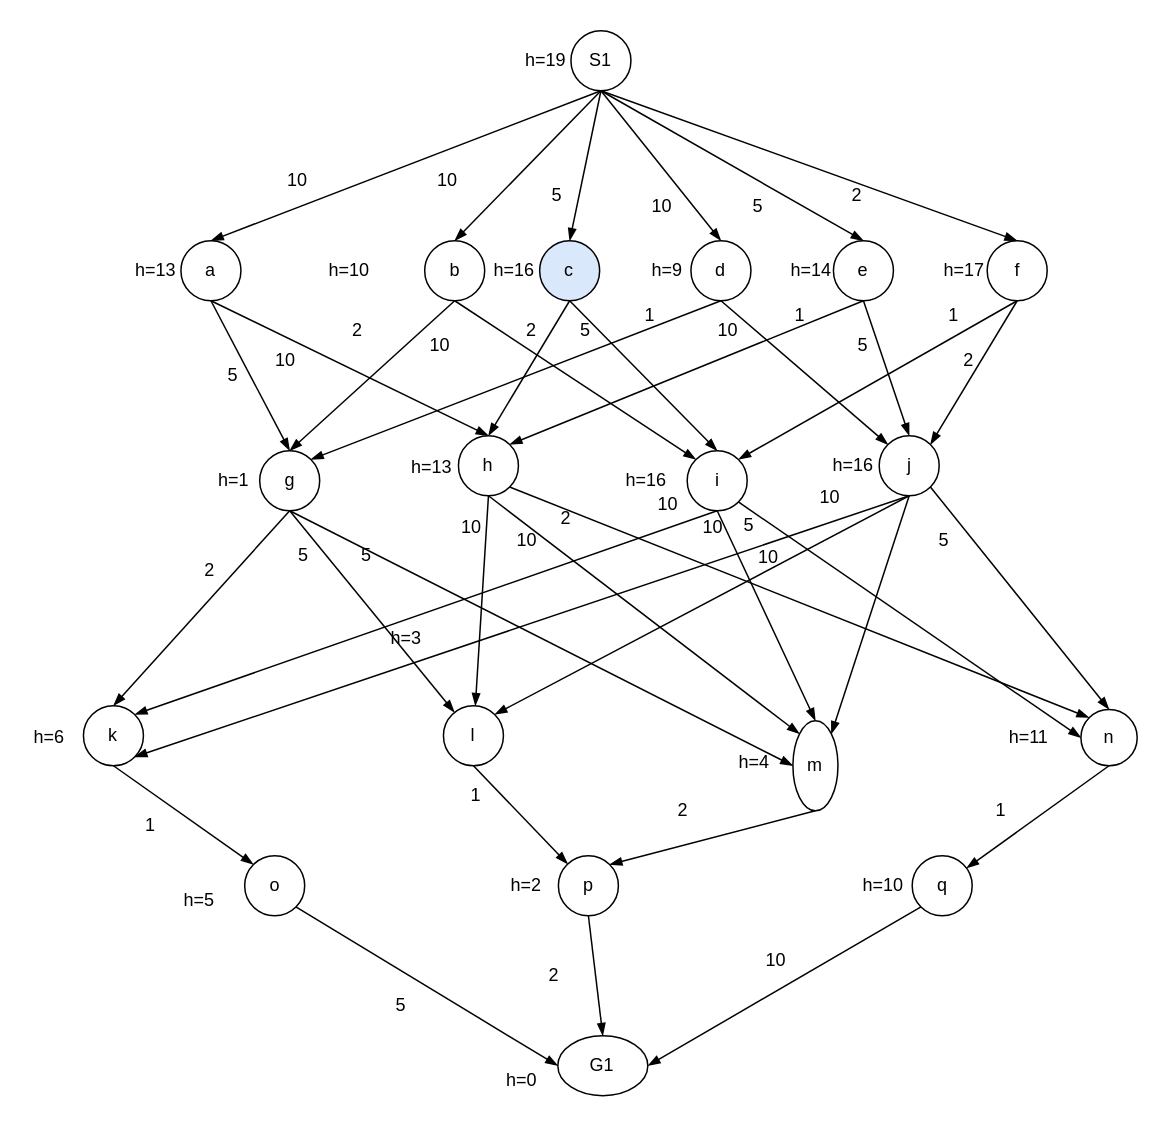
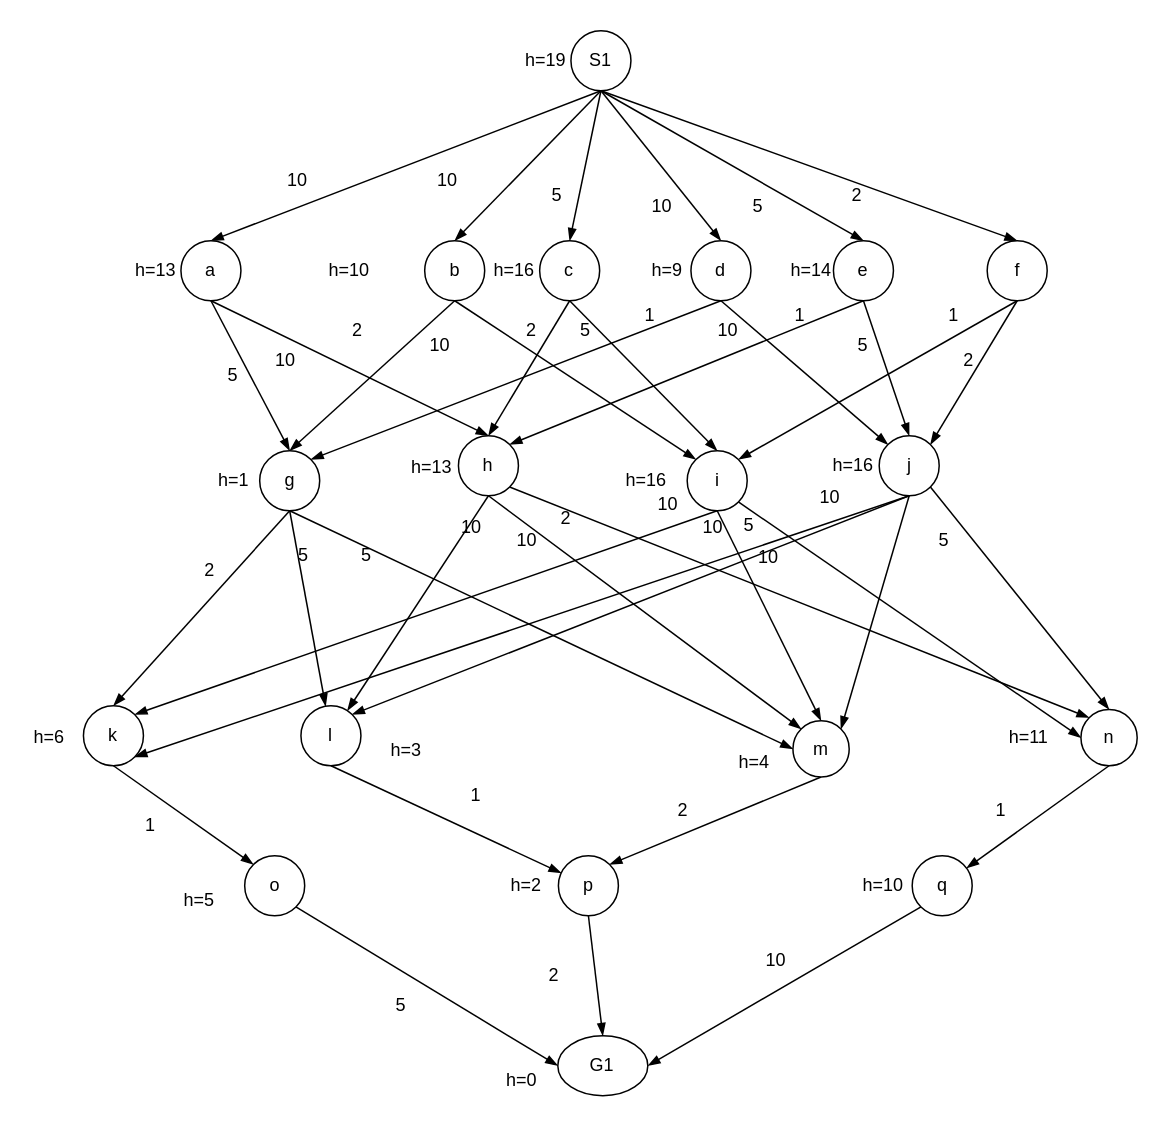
- <mxCell id="17" value="c" style="ellipse;whiteSpace=wrap;html=1;aspect=fixed;fillColor=#dae8fc;" vertex="1" parent="1"><mxGeometry x="359.27" y="160" width="40" height="40" as="geometry" /></mxCell>
+ <mxCell id="17" value="c" style="ellipse;whiteSpace=wrap;html=1;aspect=fixed;" vertex="1" parent="1"><mxGeometry x="359.27" y="160" width="40" height="40" as="geometry" /></mxCell>
- <mxCell id="104" value="h=17" style="text;html=1;align=center;verticalAlign=middle;whiteSpace=wrap;rounded=0;" vertex="1" parent="1"><mxGeometry x="630.13" y="170" width="25" height="20" as="geometry" /></mxCell>
- <mxCell id="110" value="h=3" style="text;html=1;align=center;verticalAlign=middle;whiteSpace=wrap;rounded=0;" vertex="1" parent="1"><mxGeometry x="257.63" y="415" width="25" height="20" as="geometry" /></mxCell>
+ <mxCell id="110" value="h=3" style="text;html=1;align=center;verticalAlign=middle;whiteSpace=wrap;rounded=0;" vertex="1" parent="1"><mxGeometry x="257.63" y="490" width="25" height="20" as="geometry" /></mxCell>
- <mxCell id="48" value="l" style="ellipse;whiteSpace=wrap;html=1;aspect=fixed;" vertex="1" parent="1"><mxGeometry x="295.13" y="470" width="40" height="40" as="geometry" /></mxCell>
+ <mxCell id="48" value="l" style="ellipse;whiteSpace=wrap;html=1;aspect=fixed;" vertex="1" parent="1"><mxGeometry x="200.13" y="470" width="40" height="40" as="geometry" /></mxCell>
- <mxCell id="50" value="m" style="ellipse;whiteSpace=wrap;html=1;aspect=fixed;" vertex="1" parent="1"><mxGeometry x="528.13" y="480" width="30" height="60" as="geometry" /></mxCell>
+ <mxCell id="50" value="m" style="ellipse;whiteSpace=wrap;html=1;aspect=fixed;" vertex="1" parent="1"><mxGeometry x="528.13" y="480" width="37.5" height="37.5" as="geometry" /></mxCell>
